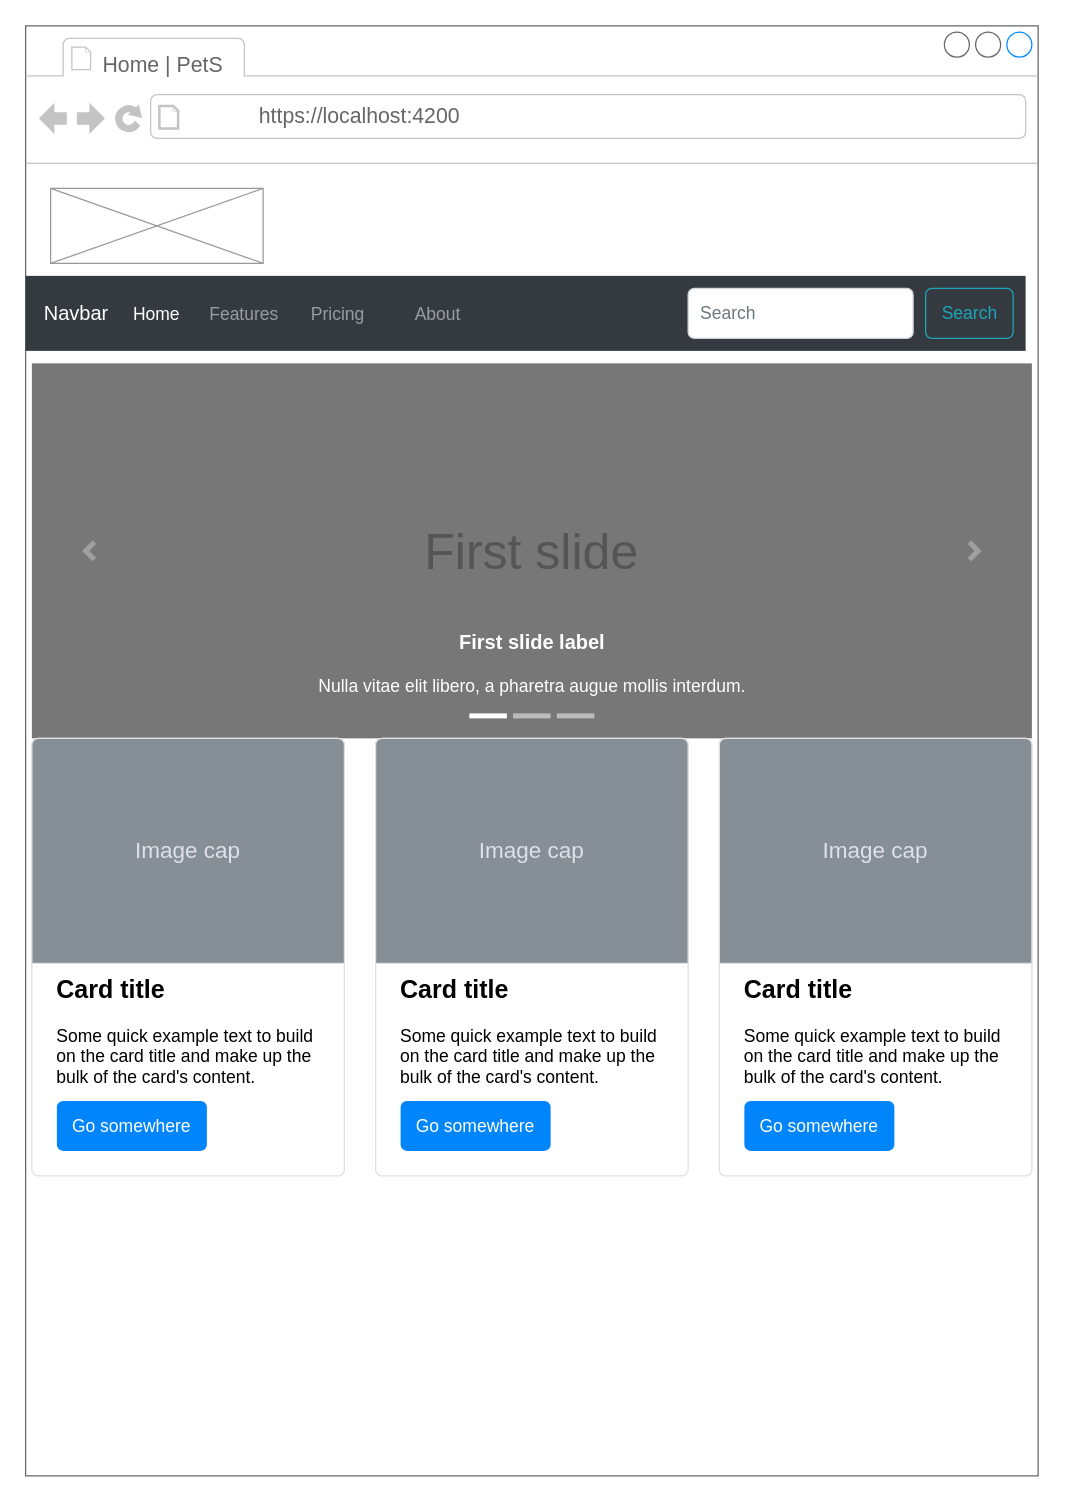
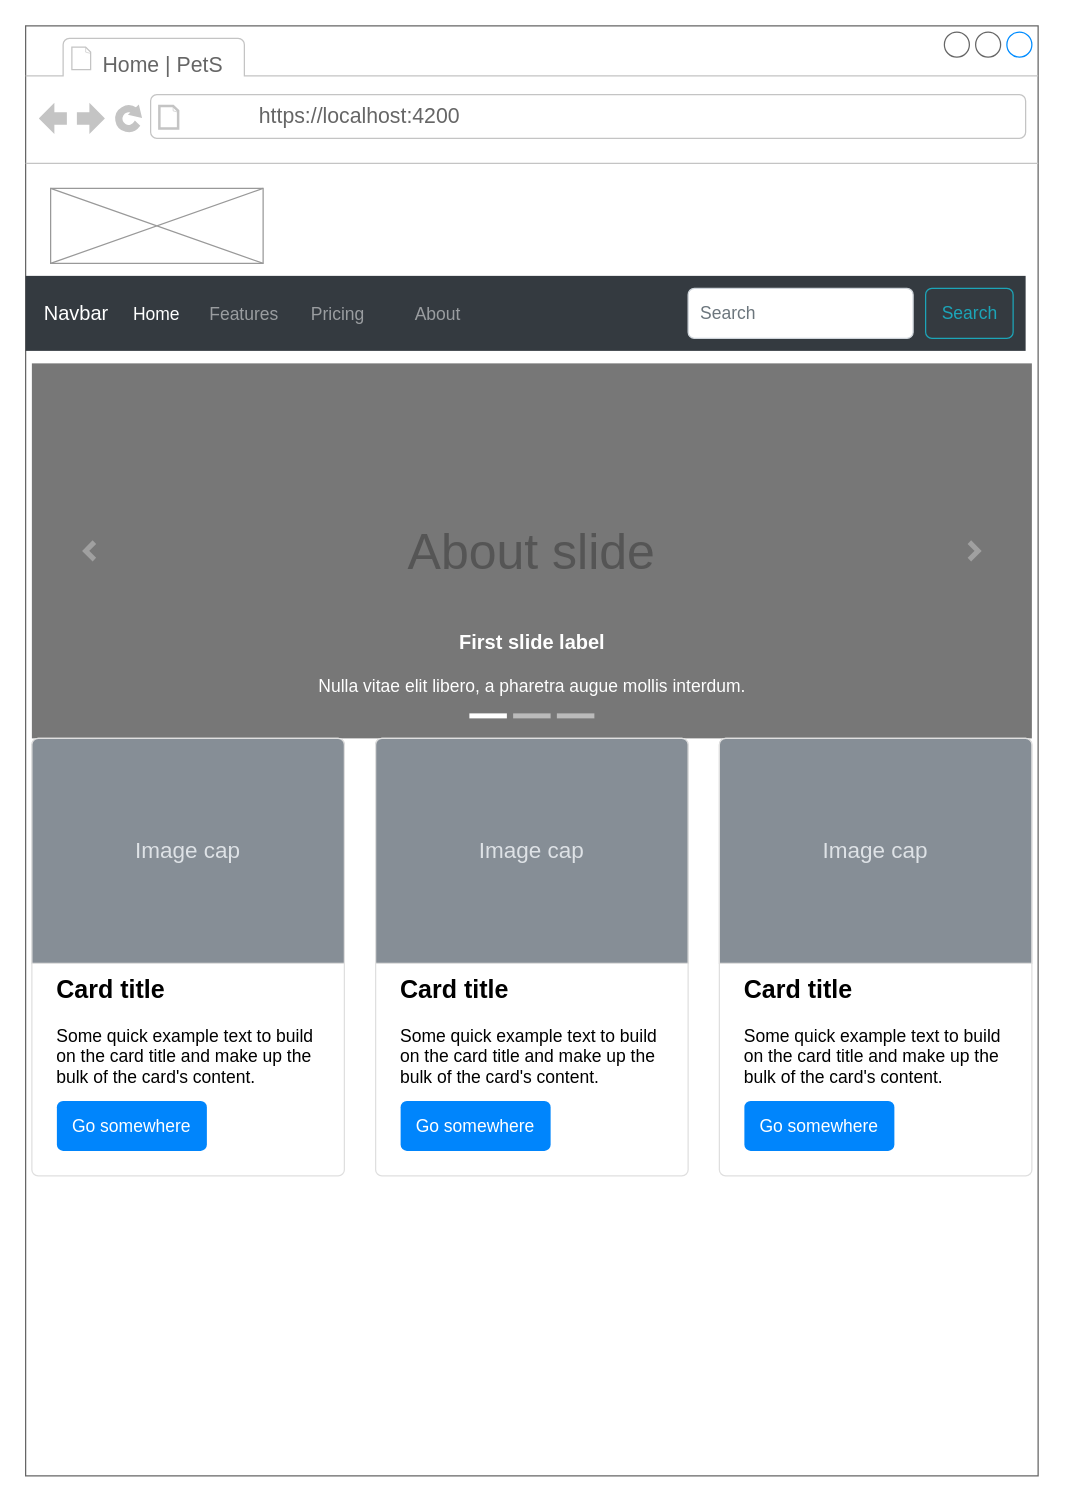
- <mxCell id="13" value="First slide" style="html=1;shadow=0;dashed=0;strokeColor=none;strokeWidth=1;fillColor=#777777;fontColor=#555555;whiteSpace=wrap;align=center;verticalAlign=middle;fontStyle=0;fontSize=40;" vertex="1" parent="2"><mxGeometry x="5" y="270" width="800" height="300" as="geometry" /></mxCell>
+ <mxCell id="13" value="About slide" style="html=1;shadow=0;dashed=0;strokeColor=none;strokeWidth=1;fillColor=#777777;fontColor=#555555;whiteSpace=wrap;align=center;verticalAlign=middle;fontStyle=0;fontSize=40;" vertex="1" parent="2"><mxGeometry x="5" y="270" width="800" height="300" as="geometry" /></mxCell>
